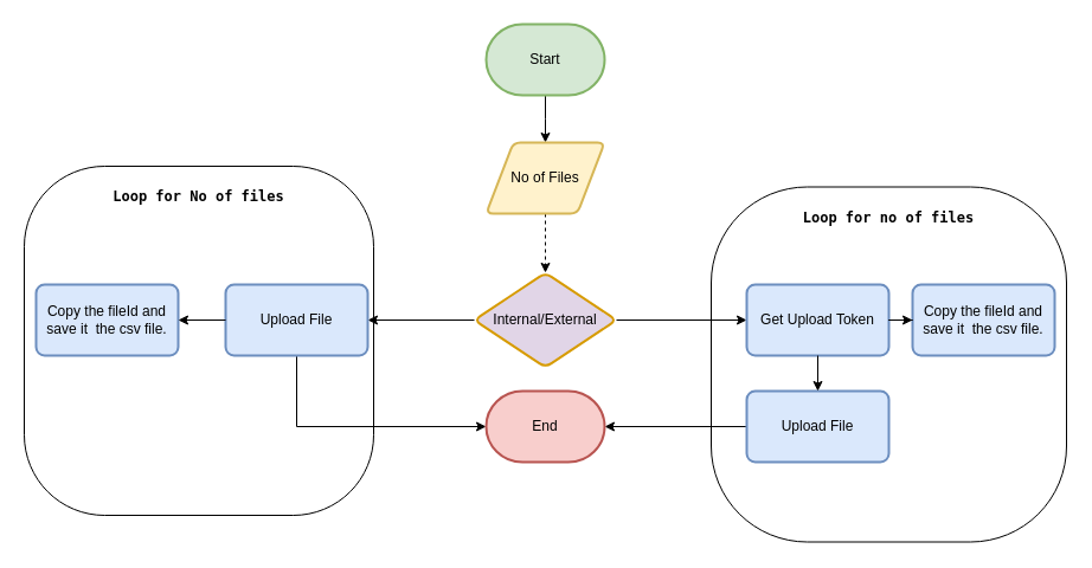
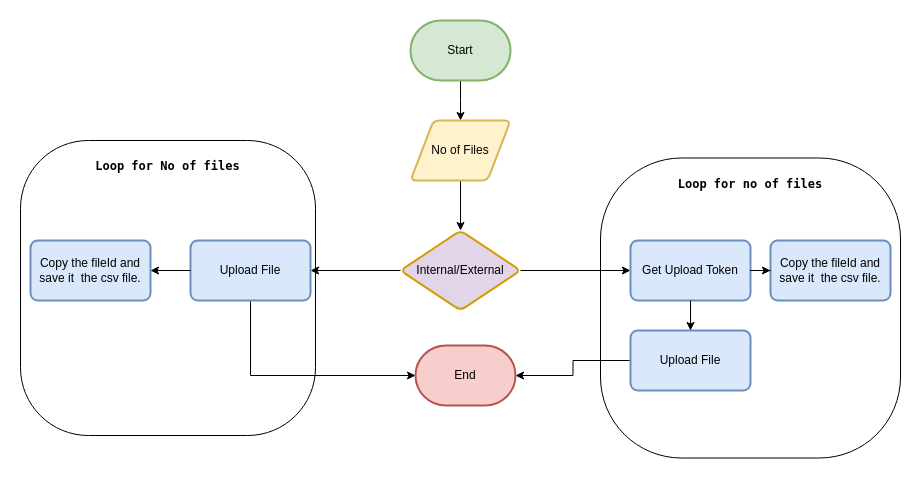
- <mxCell id="4" value="" style="edgeStyle=orthogonalEdgeStyle;rounded=0;orthogonalLoop=1;jettySize=auto;html=1;dashed=1;" parent="1" source="5" target="8" edge="1"><mxGeometry relative="1" as="geometry" /></mxCell>
+ <mxCell id="4" value="" style="edgeStyle=orthogonalEdgeStyle;rounded=0;orthogonalLoop=1;jettySize=auto;html=1;" parent="1" source="5" target="8" edge="1"><mxGeometry relative="1" as="geometry" /></mxCell>
- <mxCell id="11" value="End" style="strokeWidth=2;html=1;shape=mxgraph.flowchart.terminator;whiteSpace=wrap;fillColor=#f8cecc;strokeColor=#b85450;" parent="1" vertex="1"><mxGeometry x="410" y="330" width="100" height="60" as="geometry" /></mxCell>
+ <mxCell id="11" value="End" style="strokeWidth=2;html=1;shape=mxgraph.flowchart.terminator;whiteSpace=wrap;fillColor=#f8cecc;strokeColor=#b85450;" parent="1" vertex="1"><mxGeometry x="415" y="345" width="100" height="60" as="geometry" /></mxCell>
